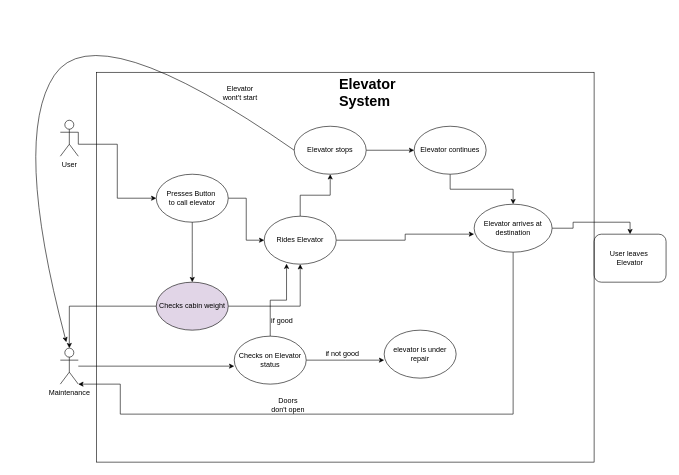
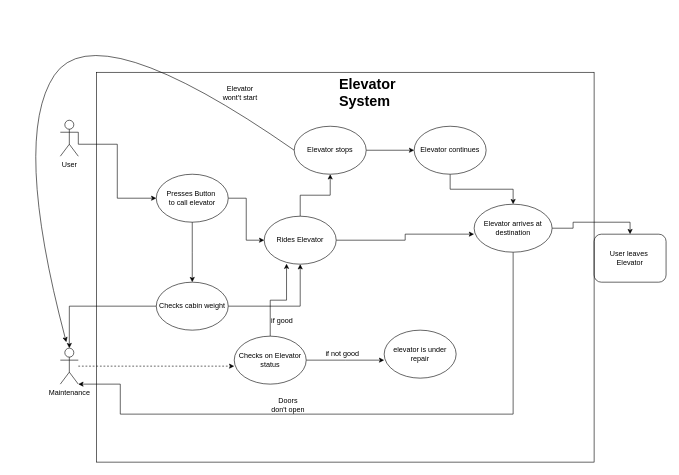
- <mxCell id="10" value="Checks cabin weight" style="ellipse;whiteSpace=wrap;html=1;fillColor=#e1d5e7;" vertex="1" parent="1"><mxGeometry x="260" y="470" width="120" height="80" as="geometry" /></mxCell>
+ <mxCell id="10" value="Checks cabin weight" style="ellipse;whiteSpace=wrap;html=1;" vertex="1" parent="1"><mxGeometry x="260" y="470" width="120" height="80" as="geometry" /></mxCell>
- <mxCell id="4" style="edgeStyle=orthogonalEdgeStyle;rounded=0;orthogonalLoop=1;jettySize=auto;html=1;entryX=0;entryY=0.625;entryDx=0;entryDy=0;entryPerimeter=0;" edge="1" parent="1" source="5" target="17"><mxGeometry relative="1" as="geometry" /></mxCell>
+ <mxCell id="4" style="edgeStyle=orthogonalEdgeStyle;rounded=0;orthogonalLoop=1;jettySize=auto;html=1;entryX=0;entryY=0.625;entryDx=0;entryDy=0;entryPerimeter=0;dashed=1;" edge="1" parent="1" source="5" target="17"><mxGeometry relative="1" as="geometry" /></mxCell>
